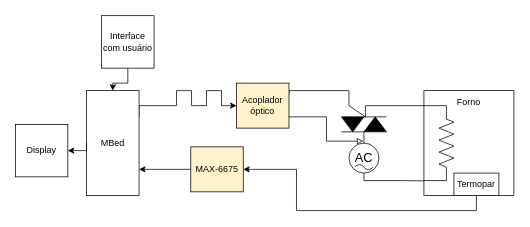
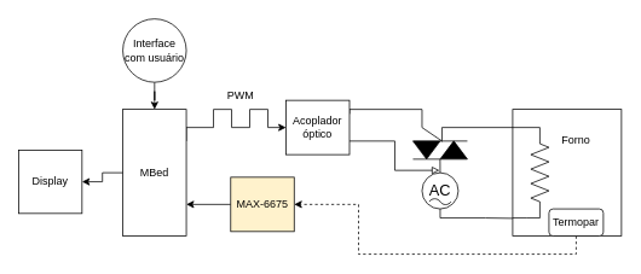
- <mxCell id="5" value="Interface com usuário" style="rounded=0;whiteSpace=wrap;html=1;" parent="1" vertex="1"><mxGeometry x="135" y="20" width="70" height="70" as="geometry" /></mxCell>
+ <mxCell id="5" value="Interface com usuário" style="ellipse;whiteSpace=wrap;html=1;" parent="1" vertex="1"><mxGeometry x="135" y="20" width="70" height="70" as="geometry" /></mxCell>
+ <mxCell id="11" value="PWM" style="text;html=1;strokeColor=none;fillColor=none;align=center;verticalAlign=middle;whiteSpace=wrap;rounded=0;" parent="1" vertex="1"><mxGeometry x="235" y="90" width="60" height="30" as="geometry" /></mxCell>
- <mxCell id="13" value="Forno" style="text;html=1;strokeColor=none;fillColor=none;align=center;verticalAlign=middle;whiteSpace=wrap;rounded=0;" parent="1" vertex="1"><mxGeometry x="595" y="120" width="60" height="30" as="geometry" /></mxCell>
+ <mxCell id="13" value="Forno" style="text;html=1;strokeColor=none;fillColor=none;align=center;verticalAlign=middle;whiteSpace=wrap;rounded=0;" parent="1" vertex="1"><mxGeometry x="605" y="140" width="60" height="30" as="geometry" /></mxCell>
- <mxCell id="10" value="Acoplador óptico" style="rounded=0;whiteSpace=wrap;html=1;fillColor=#fff2cc;" parent="1" vertex="1"><mxGeometry x="315" y="110" width="70" height="60" as="geometry" /></mxCell>
+ <mxCell id="10" value="Acoplador óptico" style="rounded=0;whiteSpace=wrap;html=1;" parent="1" vertex="1"><mxGeometry x="315" y="110" width="70" height="60" as="geometry" /></mxCell>
- <mxCell id="3" value="MBed" style="rounded=0;whiteSpace=wrap;html=1;" parent="1" vertex="1"><mxGeometry x="115" y="120" width="70" height="140" as="geometry" /></mxCell>
+ <mxCell id="3" value="MBed" style="rounded=0;whiteSpace=wrap;html=1;" parent="1" vertex="1"><mxGeometry x="135" y="120" width="70" height="140" as="geometry" /></mxCell>
- <mxCell id="18" value="Termopar" style="rounded=0;whiteSpace=wrap;html=1;" parent="1" vertex="1"><mxGeometry x="605" y="230" width="60" height="30" as="geometry" /></mxCell>
+ <mxCell id="18" value="Termopar" style="whiteSpace=wrap;html=1;rounded=1;" parent="1" vertex="1"><mxGeometry x="605" y="230" width="60" height="30" as="geometry" /></mxCell>
- <mxCell id="17" style="edgeStyle=orthogonalEdgeStyle;rounded=0;orthogonalLoop=1;jettySize=auto;html=1;exitX=0.5;exitY=1;exitDx=0;exitDy=0;entryX=1;entryY=0.5;entryDx=0;entryDy=0;fontSize=7;fontColor=#FF0000;" parent="1" source="18" target="27" edge="1"><mxGeometry relative="1" as="geometry"><Array as="points"><mxPoint x="635" y="280" /><mxPoint x="395" y="280" /><mxPoint x="395" y="225" /></Array></mxGeometry></mxCell>
+ <mxCell id="17" style="edgeStyle=orthogonalEdgeStyle;rounded=0;orthogonalLoop=1;jettySize=auto;html=1;exitX=0.5;exitY=1;exitDx=0;exitDy=0;entryX=1;entryY=0.5;entryDx=0;entryDy=0;fontSize=7;fontColor=#FF0000;dashed=1;" parent="1" source="18" target="27" edge="1"><mxGeometry relative="1" as="geometry"><Array as="points"><mxPoint x="635" y="280" /><mxPoint x="395" y="280" /><mxPoint x="395" y="225" /></Array></mxGeometry></mxCell>
